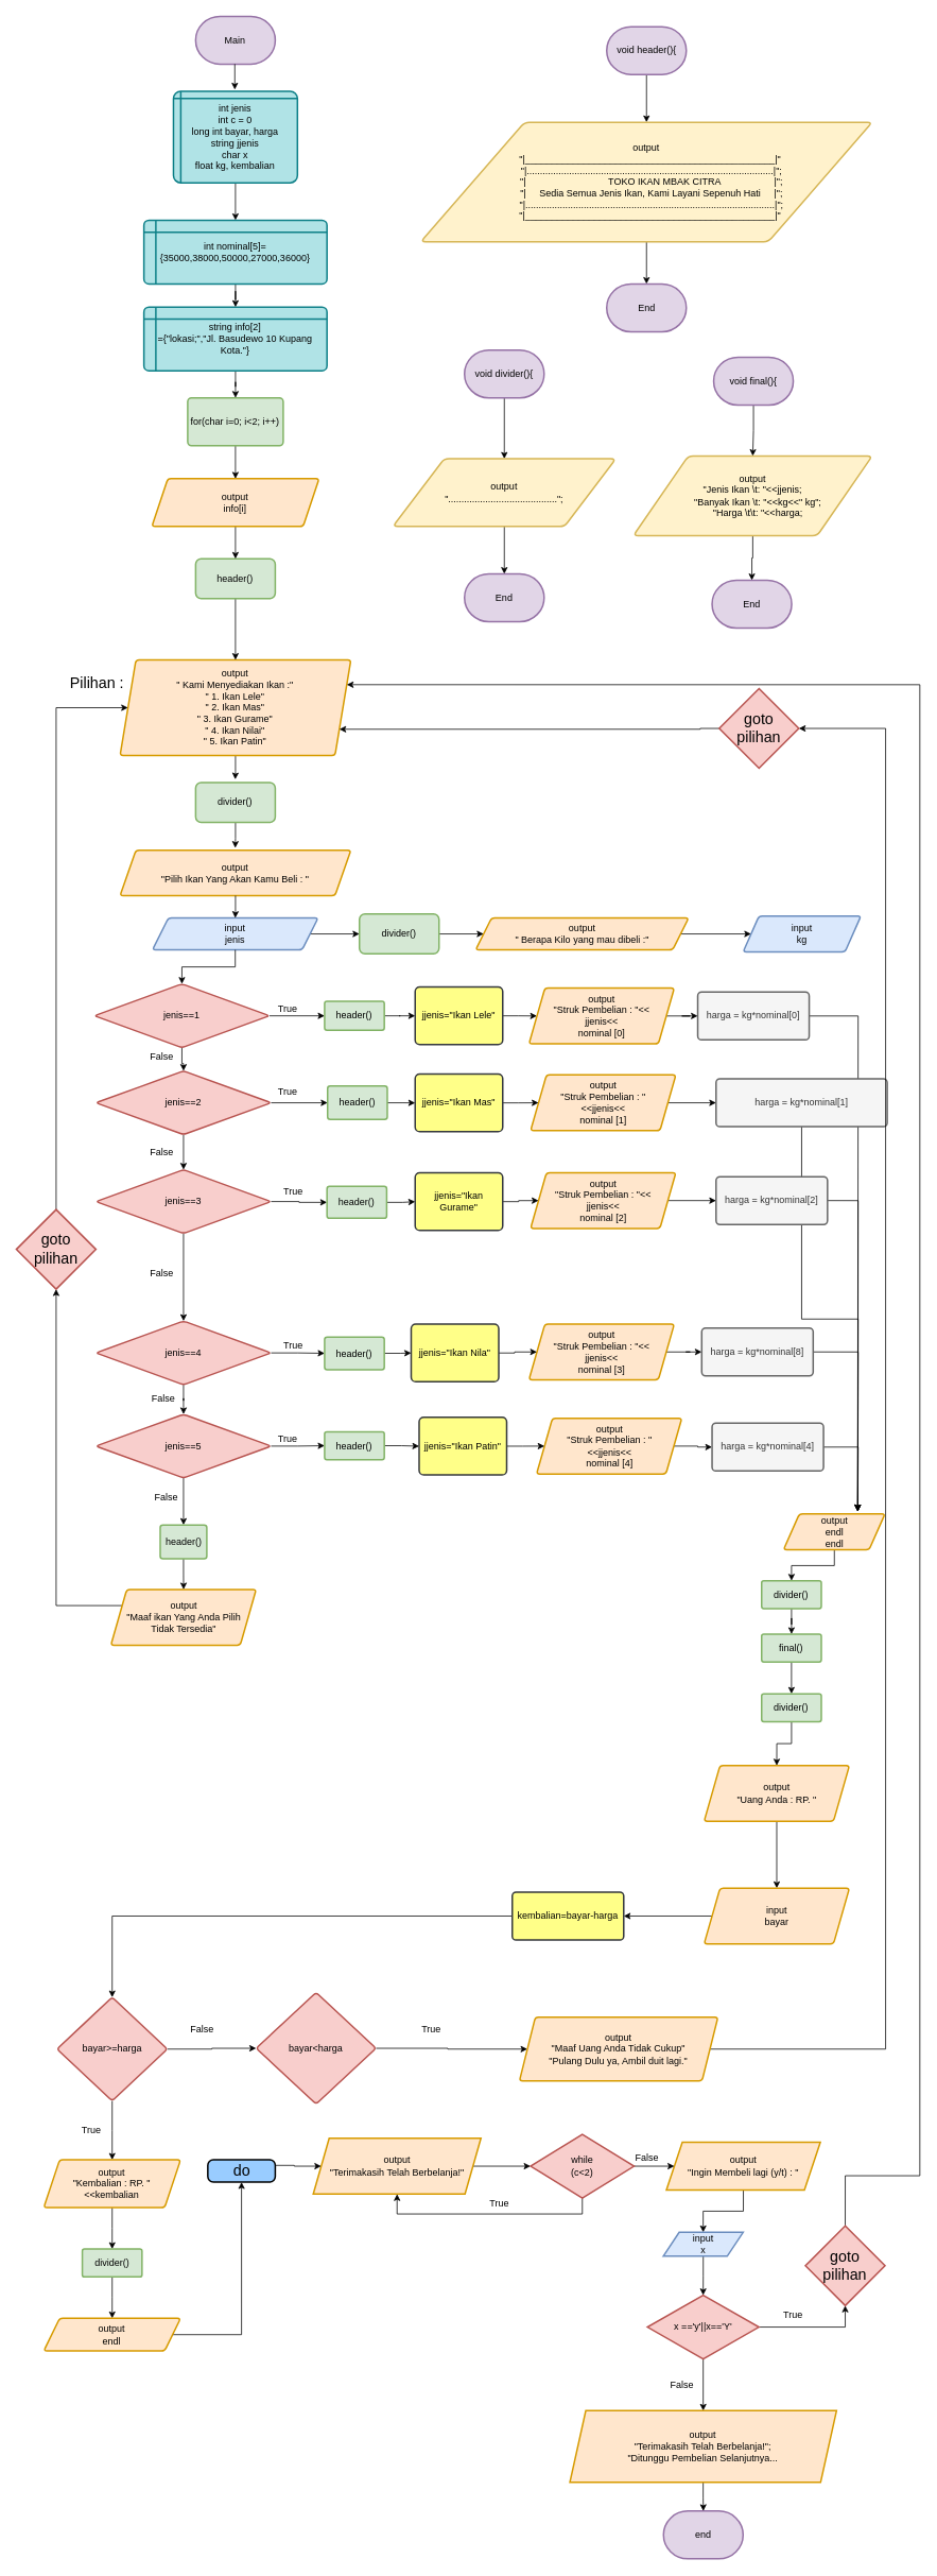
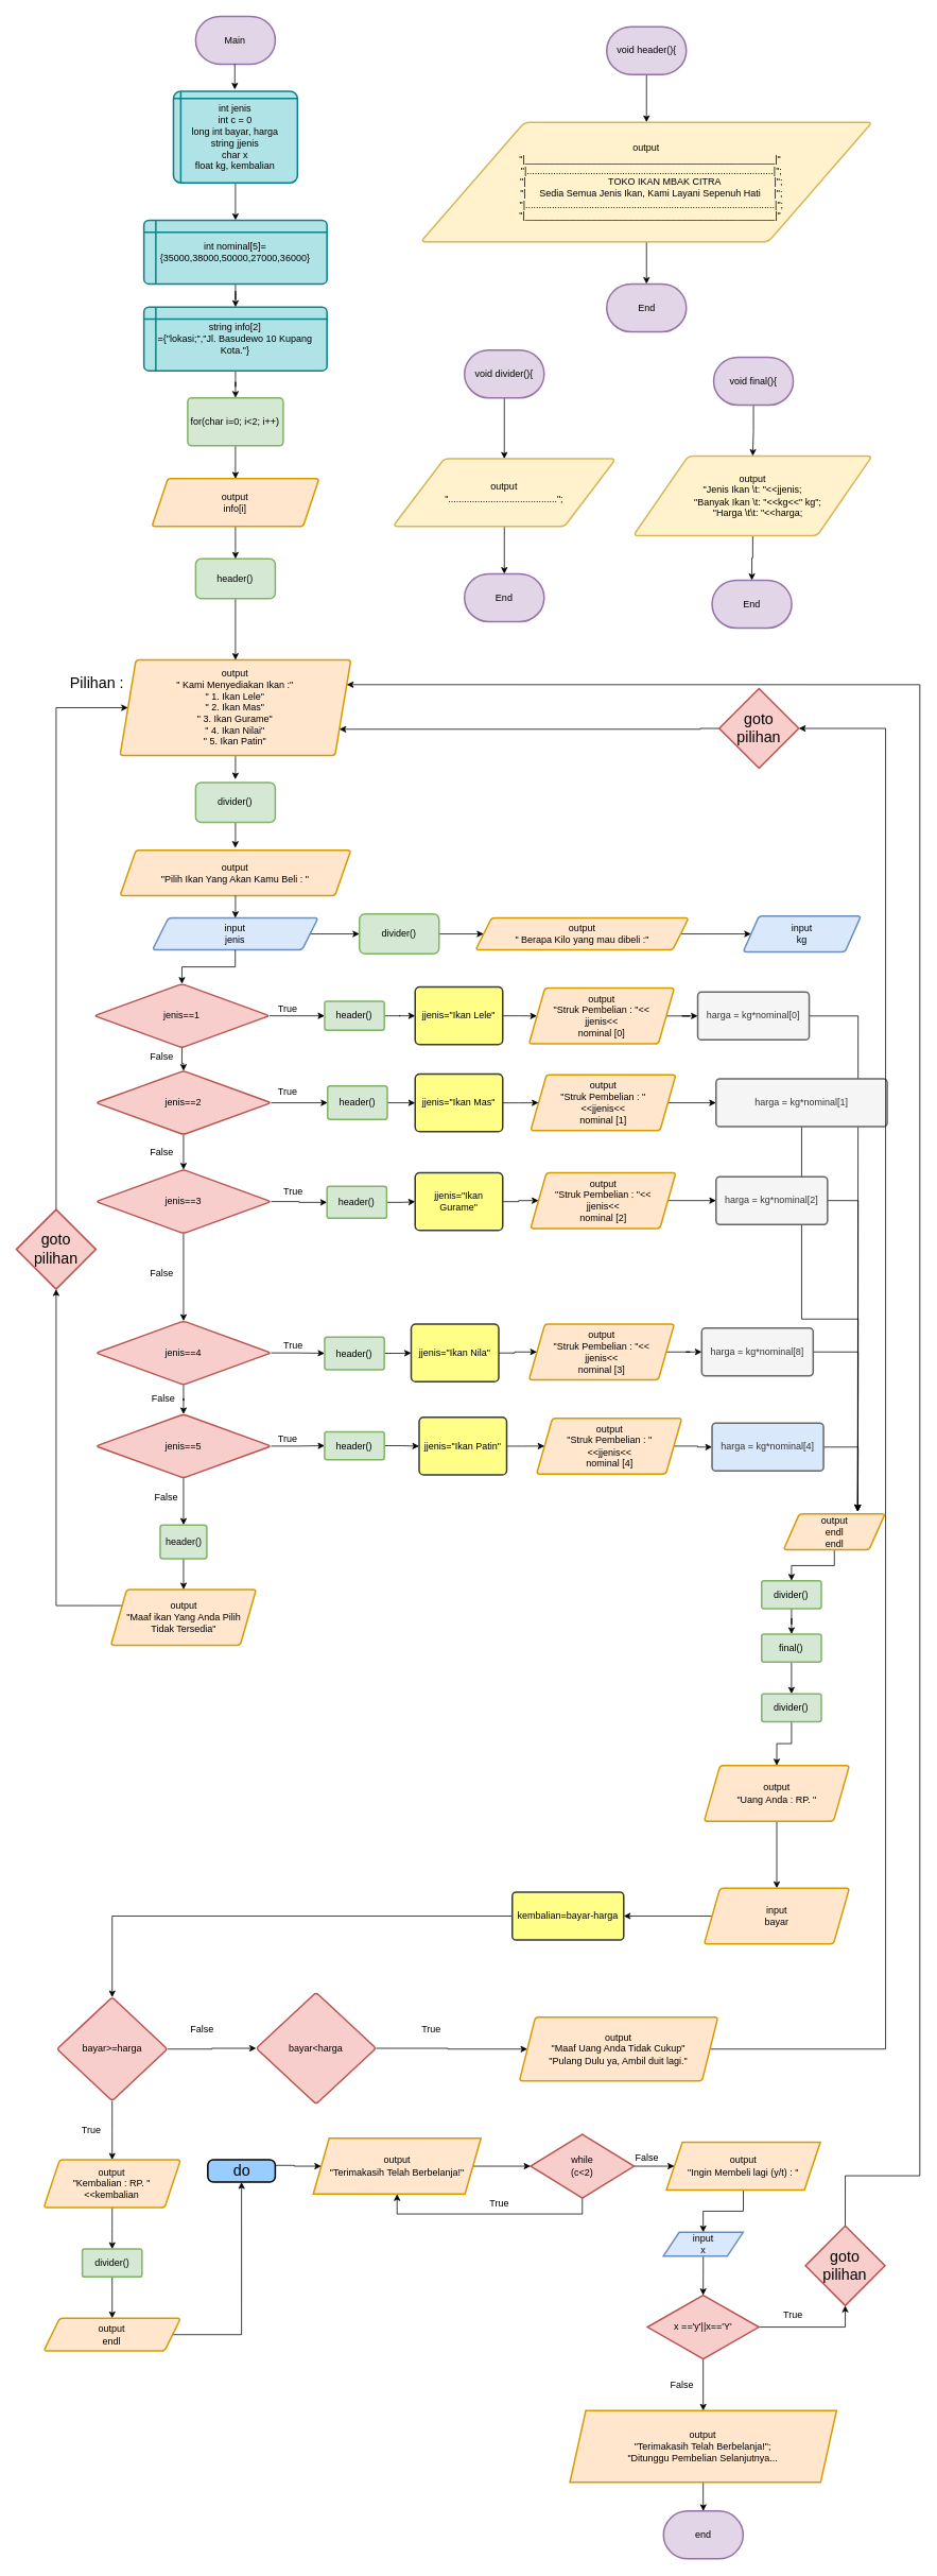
- <mxCell id="62" value="harga = kg*nominal[4]" style="whiteSpace=wrap;html=1;rounded=1;arcSize=8;strokeWidth=2;fillColor=#f5f5f5;fontColor=#333333;strokeColor=#666666;" parent="1" vertex="1"><mxGeometry x="894" y="1786.24" width="140" height="60" as="geometry" /></mxCell>
+ <mxCell id="62" value="harga = kg*nominal[4]" style="whiteSpace=wrap;html=1;rounded=1;arcSize=8;strokeWidth=2;fillColor=#dae8fc;fontColor=#333333;strokeColor=#666666;" parent="1" vertex="1"><mxGeometry x="894" y="1786.24" width="140" height="60" as="geometry" /></mxCell>
